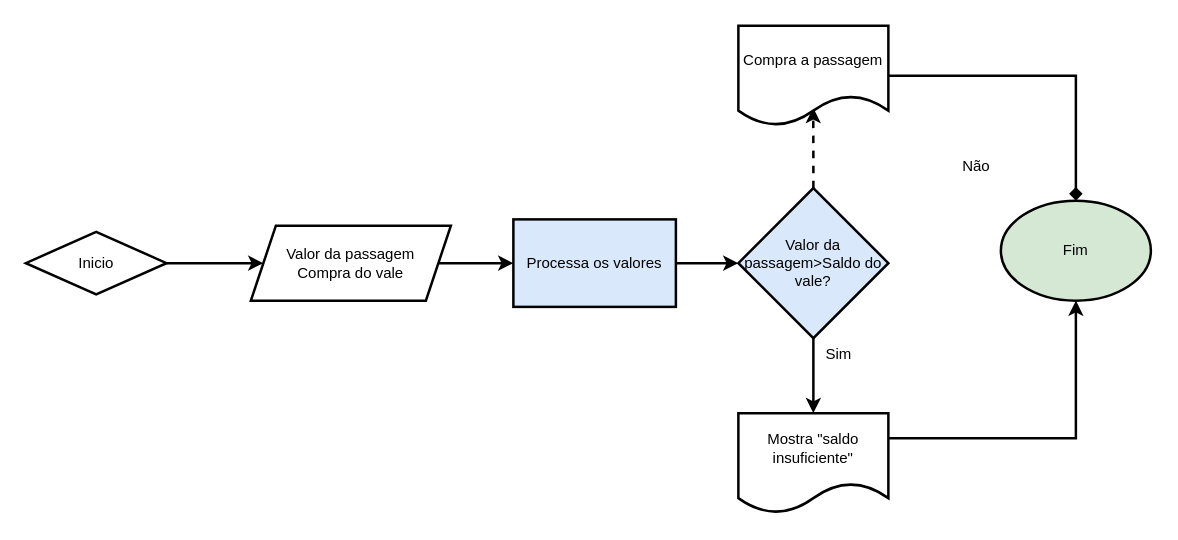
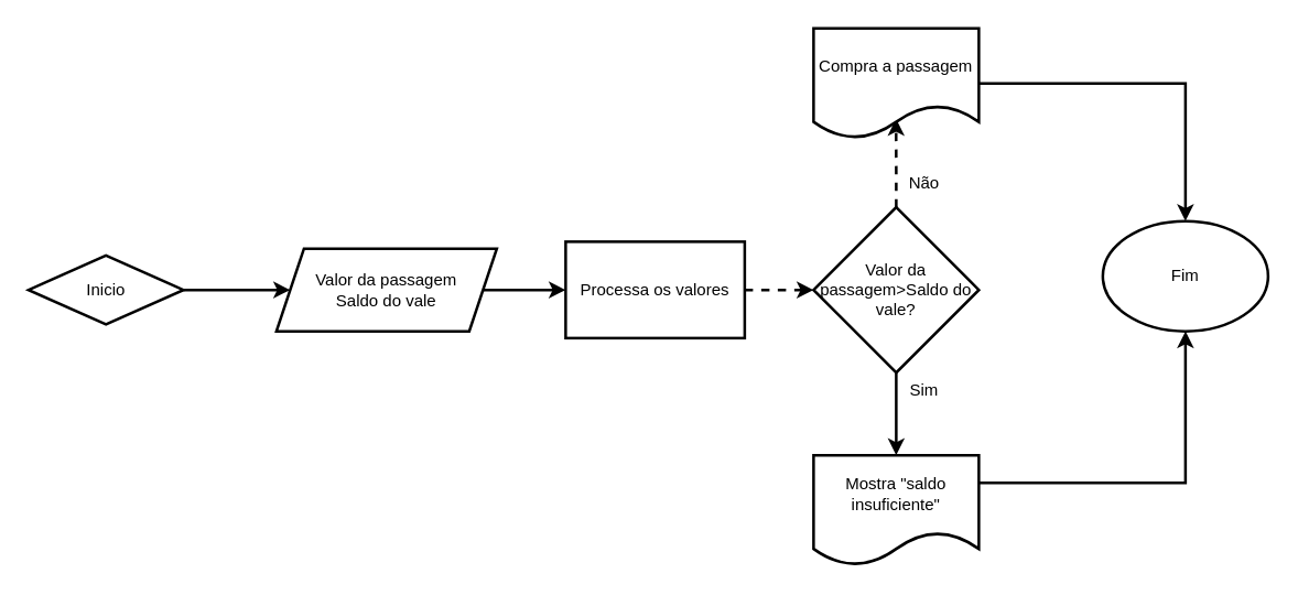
- <mxCell id="14" value="Não" style="text;html=1;align=center;verticalAlign=middle;resizable=0;points=[];autosize=1;strokeColor=none;fillColor=none;" vertex="1" parent="1"><mxGeometry x="755" y="118" width="50" height="30" as="geometry" /></mxCell>
+ <mxCell id="14" value="Não" style="text;html=1;align=center;verticalAlign=middle;resizable=0;points=[];autosize=1;strokeColor=none;fillColor=none;" vertex="1" parent="1"><mxGeometry x="645" y="118" width="50" height="30" as="geometry" /></mxCell>
- <mxCell id="12" style="edgeStyle=orthogonalEdgeStyle;rounded=0;orthogonalLoop=1;jettySize=auto;html=1;exitX=1;exitY=0.5;exitDx=0;exitDy=0;entryX=0.5;entryY=0;entryDx=0;entryDy=0;strokeWidth=2;endArrow=diamond;" edge="1" parent="1" source="13" target="17"><mxGeometry relative="1" as="geometry" /></mxCell>
+ <mxCell id="12" style="edgeStyle=orthogonalEdgeStyle;rounded=0;orthogonalLoop=1;jettySize=auto;html=1;exitX=1;exitY=0.5;exitDx=0;exitDy=0;entryX=0.5;entryY=0;entryDx=0;entryDy=0;strokeWidth=2;" edge="1" parent="1" source="13" target="17"><mxGeometry relative="1" as="geometry" /></mxCell>
- <mxCell id="17" value="Fim" style="ellipse;whiteSpace=wrap;html=1;strokeWidth=2;fillColor=#d5e8d4;" vertex="1" parent="1"><mxGeometry x="800" y="160" width="120" height="80" as="geometry" /></mxCell>
+ <mxCell id="17" value="Fim" style="ellipse;whiteSpace=wrap;html=1;strokeWidth=2;" vertex="1" parent="1"><mxGeometry x="800" y="160" width="120" height="80" as="geometry" /></mxCell>
- <mxCell id="5" value="Valor da passagem&lt;div&gt;Compra do vale&lt;/div&gt;" style="shape=parallelogram;perimeter=parallelogramPerimeter;whiteSpace=wrap;html=1;fixedSize=1;strokeWidth=2;" vertex="1" parent="1"><mxGeometry x="200" y="180" width="160" height="60" as="geometry" /></mxCell>
+ <mxCell id="5" value="Valor da passagem&lt;div&gt;Saldo do vale&lt;/div&gt;" style="shape=parallelogram;perimeter=parallelogramPerimeter;whiteSpace=wrap;html=1;fixedSize=1;strokeWidth=2;" vertex="1" parent="1"><mxGeometry x="200" y="180" width="160" height="60" as="geometry" /></mxCell>
- <mxCell id="16" value="Processa os valores" style="rounded=0;whiteSpace=wrap;html=1;strokeWidth=2;fillColor=#dae8fc;" vertex="1" parent="1"><mxGeometry x="410" y="175" width="130" height="70" as="geometry" /></mxCell>
+ <mxCell id="16" value="Processa os valores" style="rounded=0;whiteSpace=wrap;html=1;strokeWidth=2;" vertex="1" parent="1"><mxGeometry x="410" y="175" width="130" height="70" as="geometry" /></mxCell>
- <mxCell id="15" value="" style="edgeStyle=orthogonalEdgeStyle;rounded=0;orthogonalLoop=1;jettySize=auto;html=1;strokeWidth=2;" edge="1" parent="1" source="16" target="8"><mxGeometry relative="1" as="geometry" /></mxCell>
+ <mxCell id="15" value="" style="edgeStyle=orthogonalEdgeStyle;rounded=0;orthogonalLoop=1;jettySize=auto;html=1;strokeWidth=2;dashed=1;" edge="1" parent="1" source="16" target="8"><mxGeometry relative="1" as="geometry" /></mxCell>
- <mxCell id="8" value="Valor da passagem&amp;gt;Saldo do vale?" style="rhombus;whiteSpace=wrap;html=1;strokeWidth=2;fillColor=#dae8fc;" vertex="1" parent="1"><mxGeometry x="590" y="150" width="120" height="120" as="geometry" /></mxCell>
+ <mxCell id="8" value="Valor da passagem&amp;gt;Saldo do vale?" style="rhombus;whiteSpace=wrap;html=1;strokeWidth=2;" vertex="1" parent="1"><mxGeometry x="590" y="150" width="120" height="120" as="geometry" /></mxCell>
